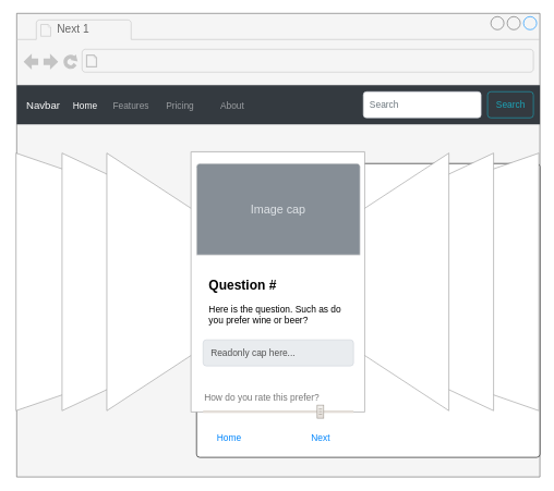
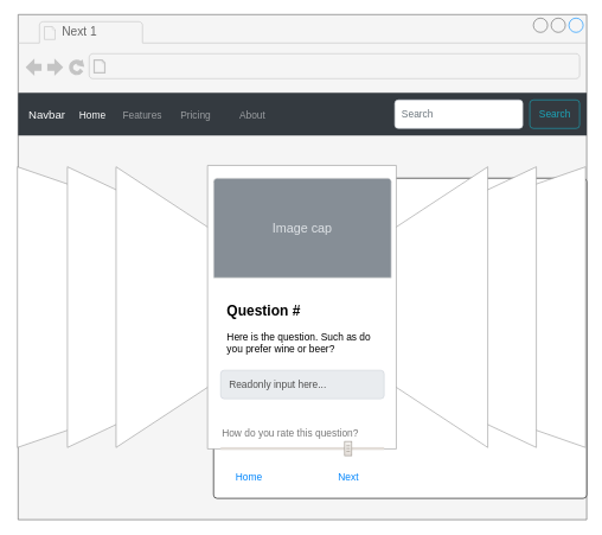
- <mxCell id="18" value="Readonly cap here..." style="html=1;shadow=0;dashed=0;shape=mxgraph.bootstrap.rrect;rSize=5;strokeColor=#CED4DA;strokeWidth=1;fillColor=#E9ECEF;fontColor=#505050;whiteSpace=wrap;align=left;verticalAlign=middle;spacingLeft=10;fontSize=14;" parent="11" vertex="1"><mxGeometry x="10" y="270" width="230" height="40" as="geometry" /></mxCell>
+ <mxCell id="18" value="Readonly input here..." style="html=1;shadow=0;dashed=0;shape=mxgraph.bootstrap.rrect;rSize=5;strokeColor=#CED4DA;strokeWidth=1;fillColor=#E9ECEF;fontColor=#505050;whiteSpace=wrap;align=left;verticalAlign=middle;spacingLeft=10;fontSize=14;" parent="11" vertex="1"><mxGeometry x="10" y="270" width="230" height="40" as="geometry" /></mxCell>
- <mxCell id="17" value="How do you rate this prefer?" style="html=1;shadow=0;dashed=0;shape=mxgraph.bootstrap.rangeInput;dx=0.78;strokeColor=#9D968E;fillColor=#E3DDD8;fontColor=#777777;whiteSpace=wrap;align=left;verticalAlign=bottom;fontStyle=0;fontSize=14;labelPosition=center;verticalLabelPosition=top;gradientColor=#F4F2EF;gradientDirection=north;rangeStyle=rect;handleStyle=rect;" parent="11" vertex="1"><mxGeometry x="10" y="370" width="230" height="20" as="geometry" /></mxCell>
+ <mxCell id="17" value="How do you rate this question?" style="html=1;shadow=0;dashed=0;shape=mxgraph.bootstrap.rangeInput;dx=0.78;strokeColor=#9D968E;fillColor=#E3DDD8;fontColor=#777777;whiteSpace=wrap;align=left;verticalAlign=bottom;fontStyle=0;fontSize=14;labelPosition=center;verticalLabelPosition=top;gradientColor=#F4F2EF;gradientDirection=north;rangeStyle=rect;handleStyle=rect;" parent="11" vertex="1"><mxGeometry x="10" y="370" width="230" height="20" as="geometry" /></mxCell>
